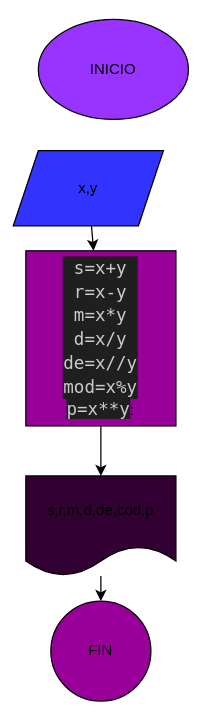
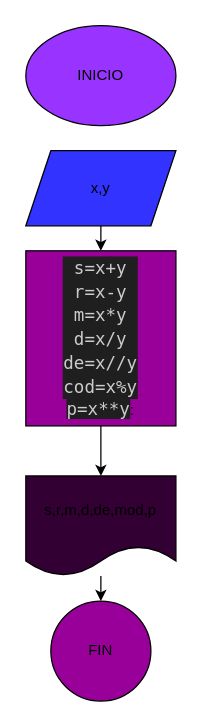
- <mxCell id="2" value="INICIO" style="ellipse;whiteSpace=wrap;html=1;fillColor=#9933FF;" vertex="1" parent="1"><mxGeometry x="30" y="15" width="120" height="80" as="geometry" /></mxCell>
+ <mxCell id="2" value="INICIO" style="ellipse;whiteSpace=wrap;html=1;fillColor=#9933FF;" vertex="1" parent="1"><mxGeometry x="20" width="120" height="80" as="geometry" y="20" /></mxCell>
- <mxCell id="4" value="x,y" style="shape=parallelogram;perimeter=parallelogramPerimeter;whiteSpace=wrap;html=1;fixedSize=1;fillColor=#3333FF;" vertex="1" parent="1"><mxGeometry x="10" y="120" width="120" height="60" as="geometry" /></mxCell>
+ <mxCell id="4" value="x,y" style="shape=parallelogram;perimeter=parallelogramPerimeter;whiteSpace=wrap;html=1;fixedSize=1;fillColor=#3333FF;" vertex="1" parent="1"><mxGeometry x="20" y="120" width="120" height="60" as="geometry" /></mxCell>
- <mxCell id="6" value="&lt;div style=&quot;color: rgb(204, 204, 204); background-color: rgb(31, 31, 31); font-family: &amp;quot;Droid Sans Mono&amp;quot;, &amp;quot;monospace&amp;quot;, monospace; font-size: 14px; line-height: 19px;&quot;&gt;&lt;div&gt;s=x+y&lt;/div&gt;&lt;div&gt;r=x-y&lt;/div&gt;&lt;div&gt;m=x*y&lt;/div&gt;&lt;div&gt;d=x/y&lt;/div&gt;&lt;div&gt;de=x//y&lt;/div&gt;&lt;div&gt;mod=x%y&lt;/div&gt;&lt;/div&gt;&lt;span style=&quot;background-color: rgb(31, 31, 31); color: rgb(204, 204, 204); font-family: &amp;quot;Droid Sans Mono&amp;quot;, &amp;quot;monospace&amp;quot;, monospace; font-size: 14px;&quot;&gt;p=x**y&lt;/span&gt;:" style="whiteSpace=wrap;html=1;fillColor=#990099;" vertex="1" parent="1"><mxGeometry x="20" y="200" width="120" height="140" as="geometry" /></mxCell>
+ <mxCell id="6" value="&lt;div style=&quot;color: rgb(204, 204, 204); background-color: rgb(31, 31, 31); font-family: &amp;quot;Droid Sans Mono&amp;quot;, &amp;quot;monospace&amp;quot;, monospace; font-size: 14px; line-height: 19px;&quot;&gt;&lt;div&gt;s=x+y&lt;/div&gt;&lt;div&gt;r=x-y&lt;/div&gt;&lt;div&gt;m=x*y&lt;/div&gt;&lt;div&gt;d=x/y&lt;/div&gt;&lt;div&gt;de=x//y&lt;/div&gt;&lt;div&gt;cod=x%y&lt;/div&gt;&lt;/div&gt;&lt;span style=&quot;background-color: rgb(31, 31, 31); color: rgb(204, 204, 204); font-family: &amp;quot;Droid Sans Mono&amp;quot;, &amp;quot;monospace&amp;quot;, monospace; font-size: 14px;&quot;&gt;p=x**y&lt;/span&gt;:" style="whiteSpace=wrap;html=1;fillColor=#990099;" vertex="1" parent="1"><mxGeometry x="20" y="200" width="120" height="140" as="geometry" /></mxCell>
- <mxCell id="8" value="s,r,m,d,de,cod,p" style="shape=document;whiteSpace=wrap;html=1;boundedLbl=1;fillColor=#330033;" vertex="1" parent="1"><mxGeometry x="20" y="380" width="120" height="80" as="geometry" /></mxCell>
+ <mxCell id="8" value="s,r,m,d,de,mod,p" style="shape=document;whiteSpace=wrap;html=1;boundedLbl=1;fillColor=#330033;" vertex="1" parent="1"><mxGeometry x="20" y="380" width="120" height="80" as="geometry" /></mxCell>
